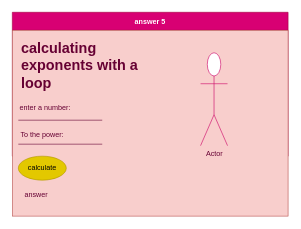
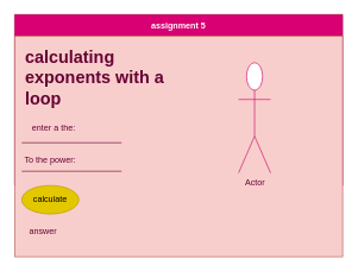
- <mxCell id="2" value="answer 5" style="swimlane;fillColor=#d80073;fontColor=#ffffff;strokeColor=#A50040;startSize=30;" parent="1" vertex="1"><mxGeometry x="20" y="20" width="460" height="240" as="geometry" /></mxCell>
+ <mxCell id="2" value="assignment 5" style="swimlane;fillColor=#d80073;fontColor=#ffffff;strokeColor=#A50040;startSize=30;" parent="1" vertex="1"><mxGeometry x="20" y="20" width="460" height="240" as="geometry" /></mxCell>
- <mxCell id="5" value="enter a number:" style="text;html=1;strokeColor=none;fillColor=none;align=center;verticalAlign=middle;whiteSpace=wrap;rounded=0;fontColor=#660033;" vertex="1" parent="1"><mxGeometry x="30" y="165" width="90" height="30" as="geometry" /></mxCell>
+ <mxCell id="5" value="enter a the:" style="text;html=1;strokeColor=none;fillColor=none;align=center;verticalAlign=middle;whiteSpace=wrap;rounded=0;fontColor=#660033;" vertex="1" parent="1"><mxGeometry x="30" y="165" width="90" height="30" as="geometry" /></mxCell>
